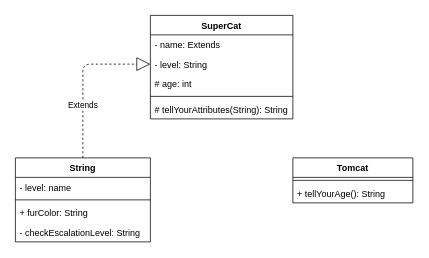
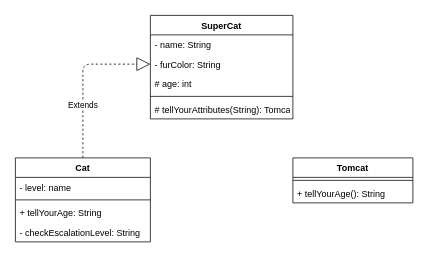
- <mxCell id="3" value="- name: Extends" style="text;strokeColor=none;fillColor=none;align=left;verticalAlign=top;spacingLeft=4;spacingRight=4;overflow=hidden;rotatable=0;points=[[0,0.5],[1,0.5]];portConstraint=eastwest;" vertex="1" parent="2"><mxGeometry y="26" width="190" height="26" as="geometry" /></mxCell>
+ <mxCell id="3" value="- name: String" style="text;strokeColor=none;fillColor=none;align=left;verticalAlign=top;spacingLeft=4;spacingRight=4;overflow=hidden;rotatable=0;points=[[0,0.5],[1,0.5]];portConstraint=eastwest;" vertex="1" parent="2"><mxGeometry y="26" width="190" height="26" as="geometry" /></mxCell>
- <mxCell id="4" value="- level: String" style="text;strokeColor=none;fillColor=none;align=left;verticalAlign=top;spacingLeft=4;spacingRight=4;overflow=hidden;rotatable=0;points=[[0,0.5],[1,0.5]];portConstraint=eastwest;" vertex="1" parent="2"><mxGeometry y="52" width="190" height="26" as="geometry" /></mxCell>
+ <mxCell id="4" value="- furColor: String" style="text;strokeColor=none;fillColor=none;align=left;verticalAlign=top;spacingLeft=4;spacingRight=4;overflow=hidden;rotatable=0;points=[[0,0.5],[1,0.5]];portConstraint=eastwest;" vertex="1" parent="2"><mxGeometry y="52" width="190" height="26" as="geometry" /></mxCell>
- <mxCell id="7" value="# tellYourAttributes(String): String" style="text;strokeColor=none;fillColor=none;align=left;verticalAlign=top;spacingLeft=4;spacingRight=4;overflow=hidden;rotatable=0;points=[[0,0.5],[1,0.5]];portConstraint=eastwest;" vertex="1" parent="2"><mxGeometry y="112" width="190" height="26" as="geometry" /></mxCell>
+ <mxCell id="7" value="# tellYourAttributes(String): Tomcat" style="text;strokeColor=none;fillColor=none;align=left;verticalAlign=top;spacingLeft=4;spacingRight=4;overflow=hidden;rotatable=0;points=[[0,0.5],[1,0.5]];portConstraint=eastwest;" vertex="1" parent="2"><mxGeometry y="112" width="190" height="26" as="geometry" /></mxCell>
- <mxCell id="8" value="String" style="swimlane;fontStyle=1;align=center;verticalAlign=top;childLayout=stackLayout;horizontal=1;startSize=26;horizontalStack=0;resizeParent=1;resizeParentMax=0;resizeLast=0;collapsible=1;marginBottom=0;" vertex="1" parent="1"><mxGeometry x="20" y="210" width="180" height="112" as="geometry" /></mxCell>
+ <mxCell id="8" value="Cat" style="swimlane;fontStyle=1;align=center;verticalAlign=top;childLayout=stackLayout;horizontal=1;startSize=26;horizontalStack=0;resizeParent=1;resizeParentMax=0;resizeLast=0;collapsible=1;marginBottom=0;" vertex="1" parent="1"><mxGeometry x="20" y="210" width="180" height="112" as="geometry" /></mxCell>
- <mxCell id="11" value="+ furColor: String" style="text;strokeColor=none;fillColor=none;align=left;verticalAlign=top;spacingLeft=4;spacingRight=4;overflow=hidden;rotatable=0;points=[[0,0.5],[1,0.5]];portConstraint=eastwest;" vertex="1" parent="8"><mxGeometry y="60" width="180" height="26" as="geometry" /></mxCell>
+ <mxCell id="11" value="+ tellYourAge: String" style="text;strokeColor=none;fillColor=none;align=left;verticalAlign=top;spacingLeft=4;spacingRight=4;overflow=hidden;rotatable=0;points=[[0,0.5],[1,0.5]];portConstraint=eastwest;" vertex="1" parent="8"><mxGeometry y="60" width="180" height="26" as="geometry" /></mxCell>
